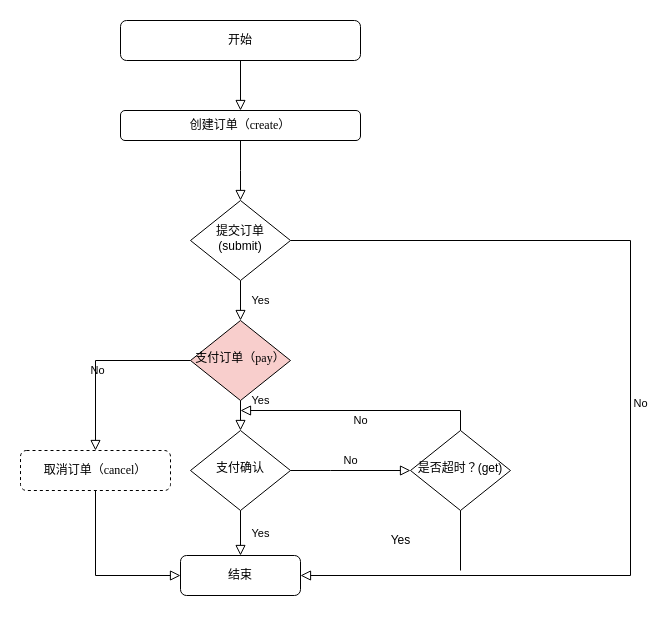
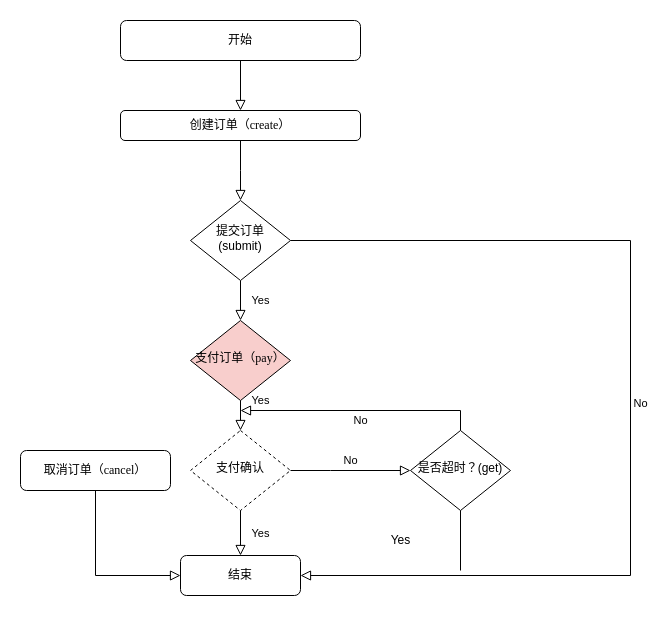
- <mxCell id="13" value="No" style="edgeStyle=orthogonalEdgeStyle;rounded=0;html=1;jettySize=auto;orthogonalLoop=1;fontSize=11;endArrow=block;endFill=0;endSize=8;strokeWidth=1;shadow=0;labelBackgroundColor=none;exitX=0;exitY=0.5;exitDx=0;exitDy=0;entryX=0.5;entryY=0;entryDx=0;entryDy=0;" edge="1" parent="1" source="12" target="14"><mxGeometry y="10" relative="1" as="geometry"><mxPoint as="offset" /><mxPoint x="300" y="250" as="sourcePoint" /><mxPoint x="110" y="420" as="targetPoint" /><Array as="points"><mxPoint x="95" y="360" /></Array></mxGeometry></mxCell>
- <mxCell id="14" value="取消订单（&lt;a id=&quot;order__create_order&quot; style=&quot;font-family: &amp;#34;microsoft yahei&amp;#34; ; margin: 0px ; padding: 0px ; background-repeat: no-repeat ; outline: none&quot;&gt;cancel&lt;/a&gt;）" style="rounded=1;whiteSpace=wrap;html=1;fontSize=12;glass=0;strokeWidth=1;shadow=0;dashed=1;" vertex="1" parent="1"><mxGeometry y="450" width="150" height="40" as="geometry" x="20" /></mxCell>
+ <mxCell id="14" value="取消订单（&lt;a id=&quot;order__create_order&quot; style=&quot;font-family: &amp;#34;microsoft yahei&amp;#34; ; margin: 0px ; padding: 0px ; background-repeat: no-repeat ; outline: none&quot;&gt;cancel&lt;/a&gt;）" style="rounded=1;whiteSpace=wrap;html=1;fontSize=12;glass=0;strokeWidth=1;shadow=0;" vertex="1" parent="1"><mxGeometry y="450" width="150" height="40" as="geometry" x="20" /></mxCell>
- <mxCell id="7" value="支付确认" style="rhombus;whiteSpace=wrap;html=1;shadow=0;fontFamily=Helvetica;fontSize=12;align=center;strokeWidth=1;spacing=6;spacingTop=-4;" parent="1" vertex="1"><mxGeometry x="190" y="430" width="100" height="80" as="geometry" /></mxCell>
+ <mxCell id="7" value="支付确认" style="rhombus;whiteSpace=wrap;html=1;shadow=0;fontFamily=Helvetica;fontSize=12;align=center;strokeWidth=1;spacing=6;spacingTop=-4;dashed=1;" parent="1" vertex="1"><mxGeometry x="190" y="430" width="100" height="80" as="geometry" /></mxCell>
